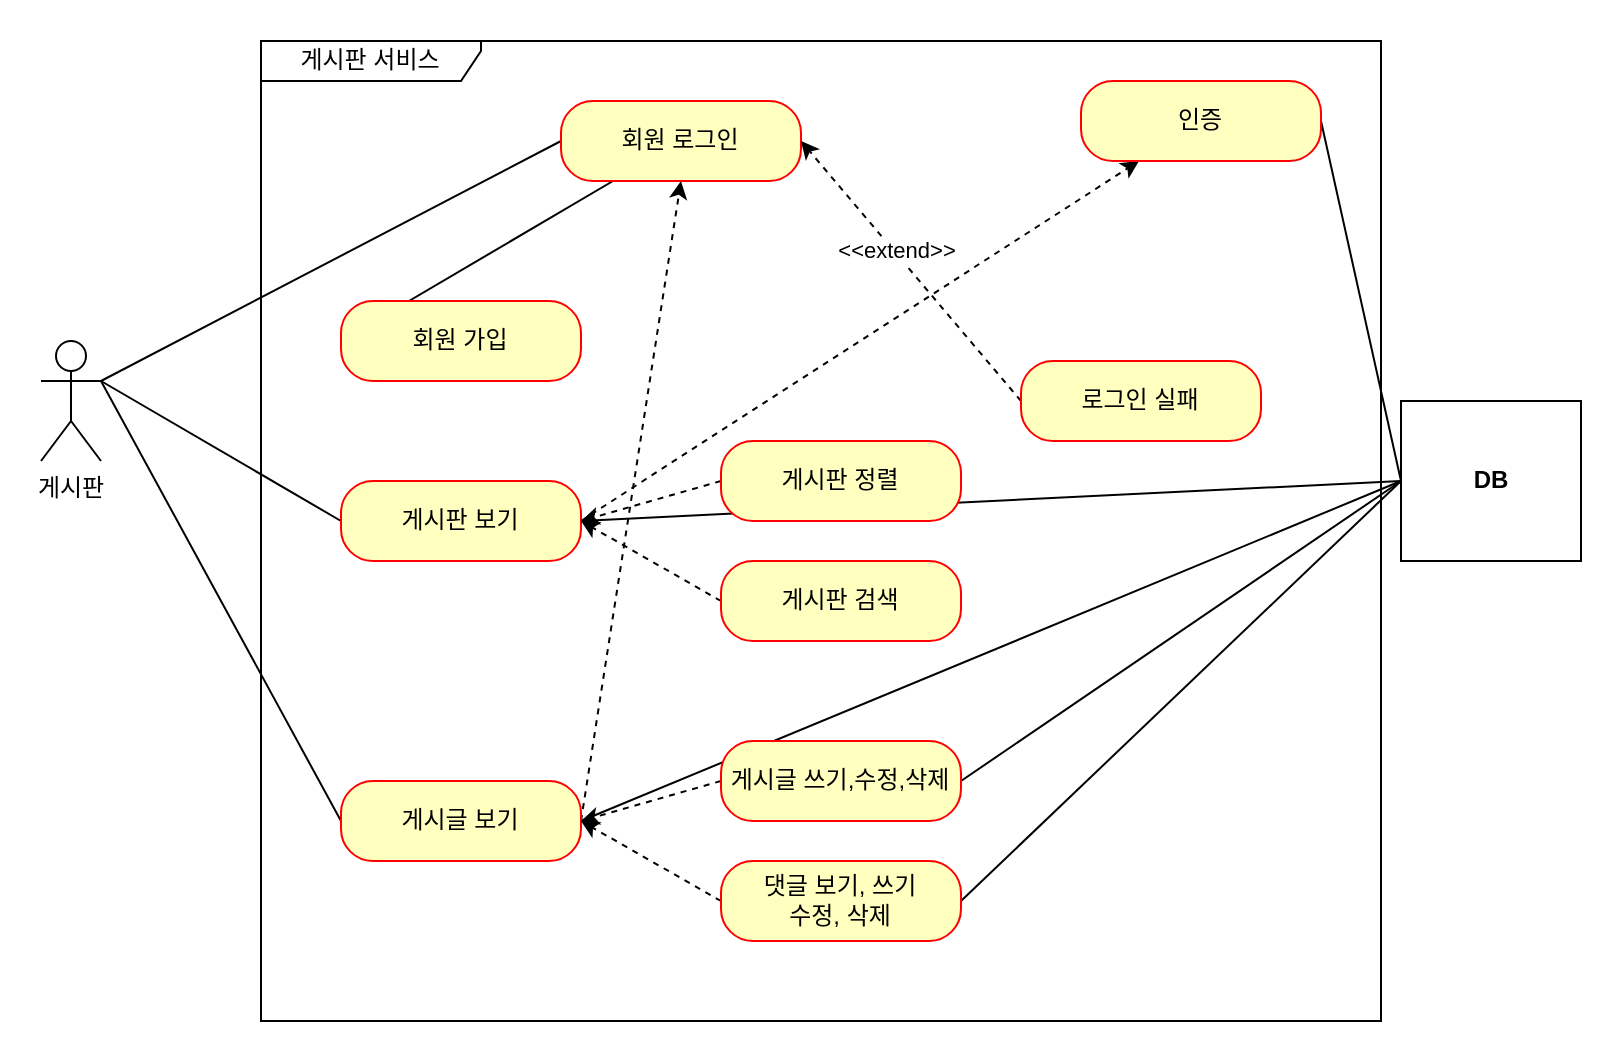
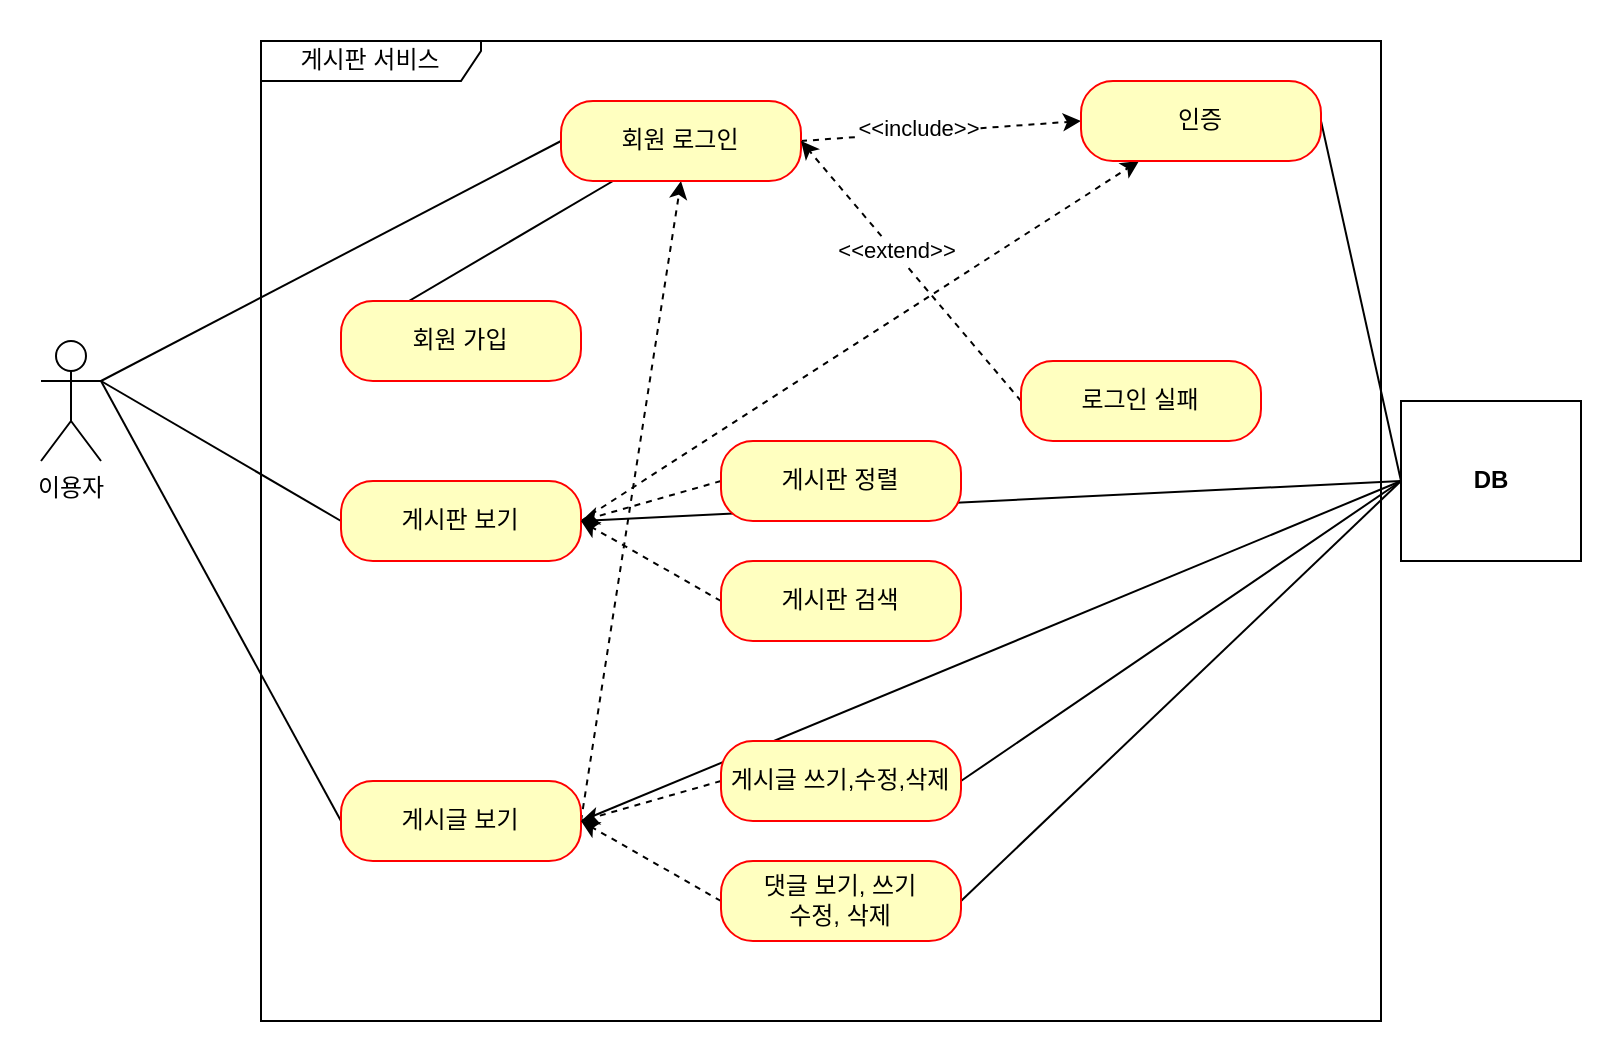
+ <mxCell id="15" style="edgeStyle=none;rounded=0;orthogonalLoop=1;jettySize=auto;html=1;exitX=1;exitY=0.5;exitDx=0;exitDy=0;entryX=0;entryY=0.5;entryDx=0;entryDy=0;endArrow=classic;endFill=1;dashed=1;" edge="1" parent="1" source="17" target="19"><mxGeometry relative="1" as="geometry" /></mxCell>
+ <mxCell id="16" value="&amp;lt;&amp;lt;include&amp;gt;&amp;gt;" style="edgeLabel;html=1;align=center;verticalAlign=middle;resizable=0;points=[];" vertex="1" connectable="0" parent="15"><mxGeometry x="-0.154" y="2" relative="1" as="geometry"><mxPoint as="offset" /></mxGeometry></mxCell>
- <mxCell id="2" value="게시판&lt;br&gt;" style="shape=umlActor;verticalLabelPosition=bottom;verticalAlign=top;html=1;" vertex="1" parent="1"><mxGeometry x="20" y="170" width="30" height="60" as="geometry" /></mxCell>
+ <mxCell id="2" value="이용자&lt;br&gt;" style="shape=umlActor;verticalLabelPosition=bottom;verticalAlign=top;html=1;" vertex="1" parent="1"><mxGeometry x="20" y="170" width="30" height="60" as="geometry" /></mxCell>
